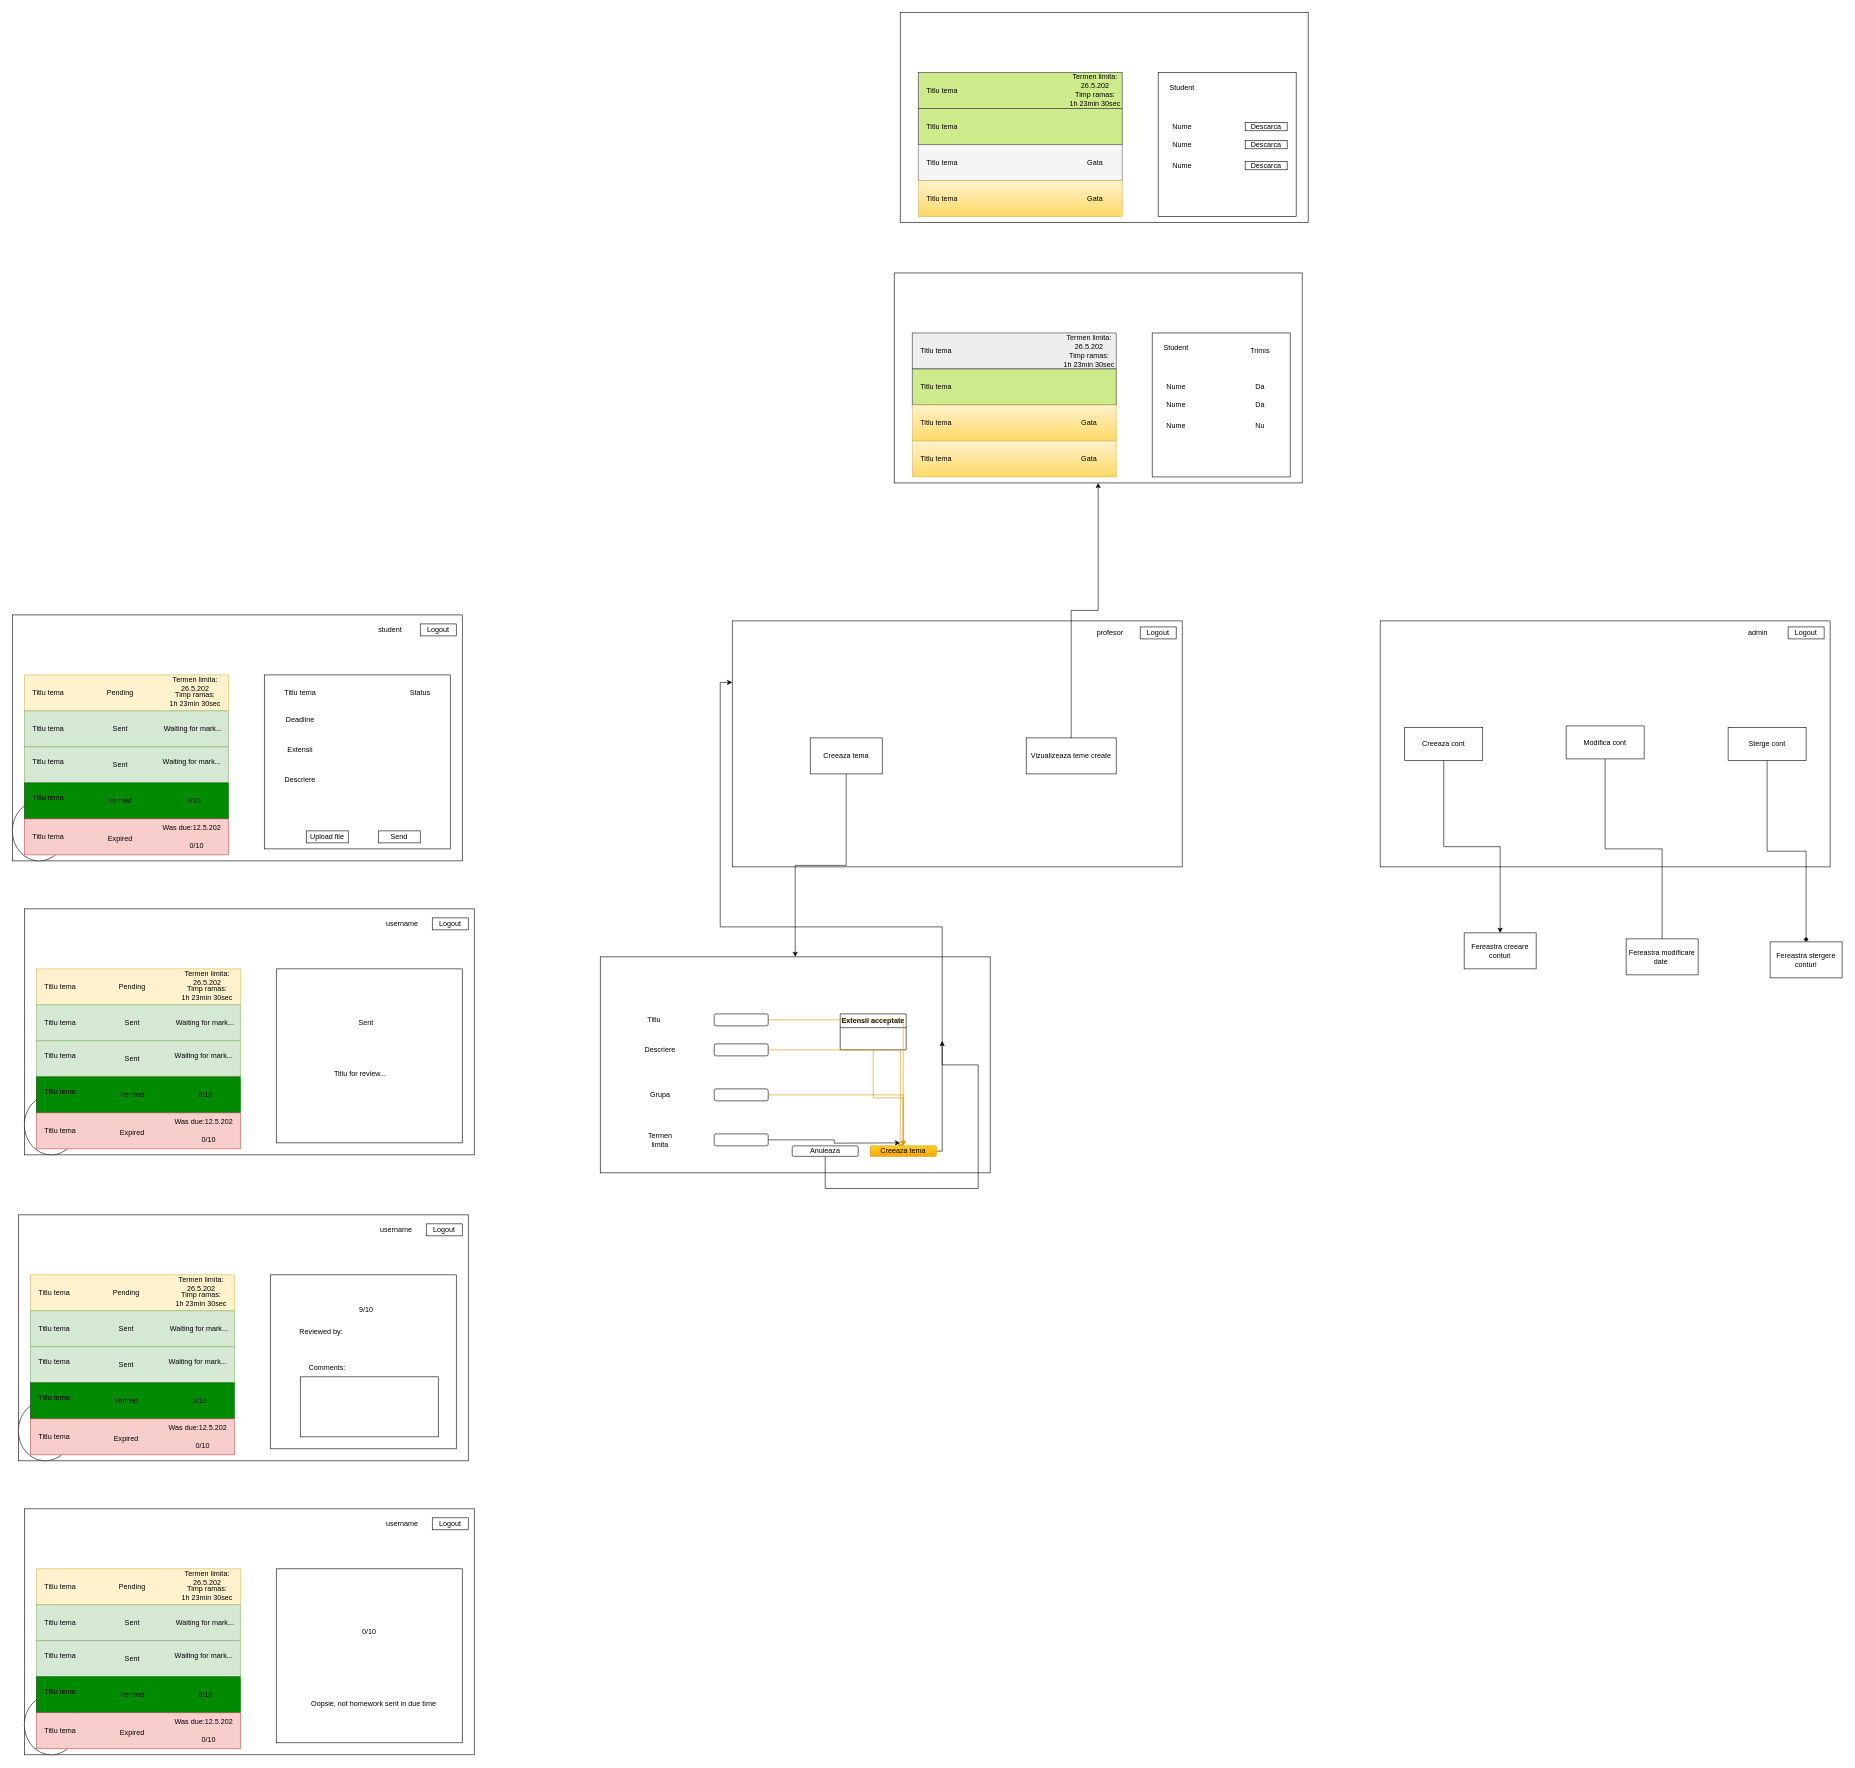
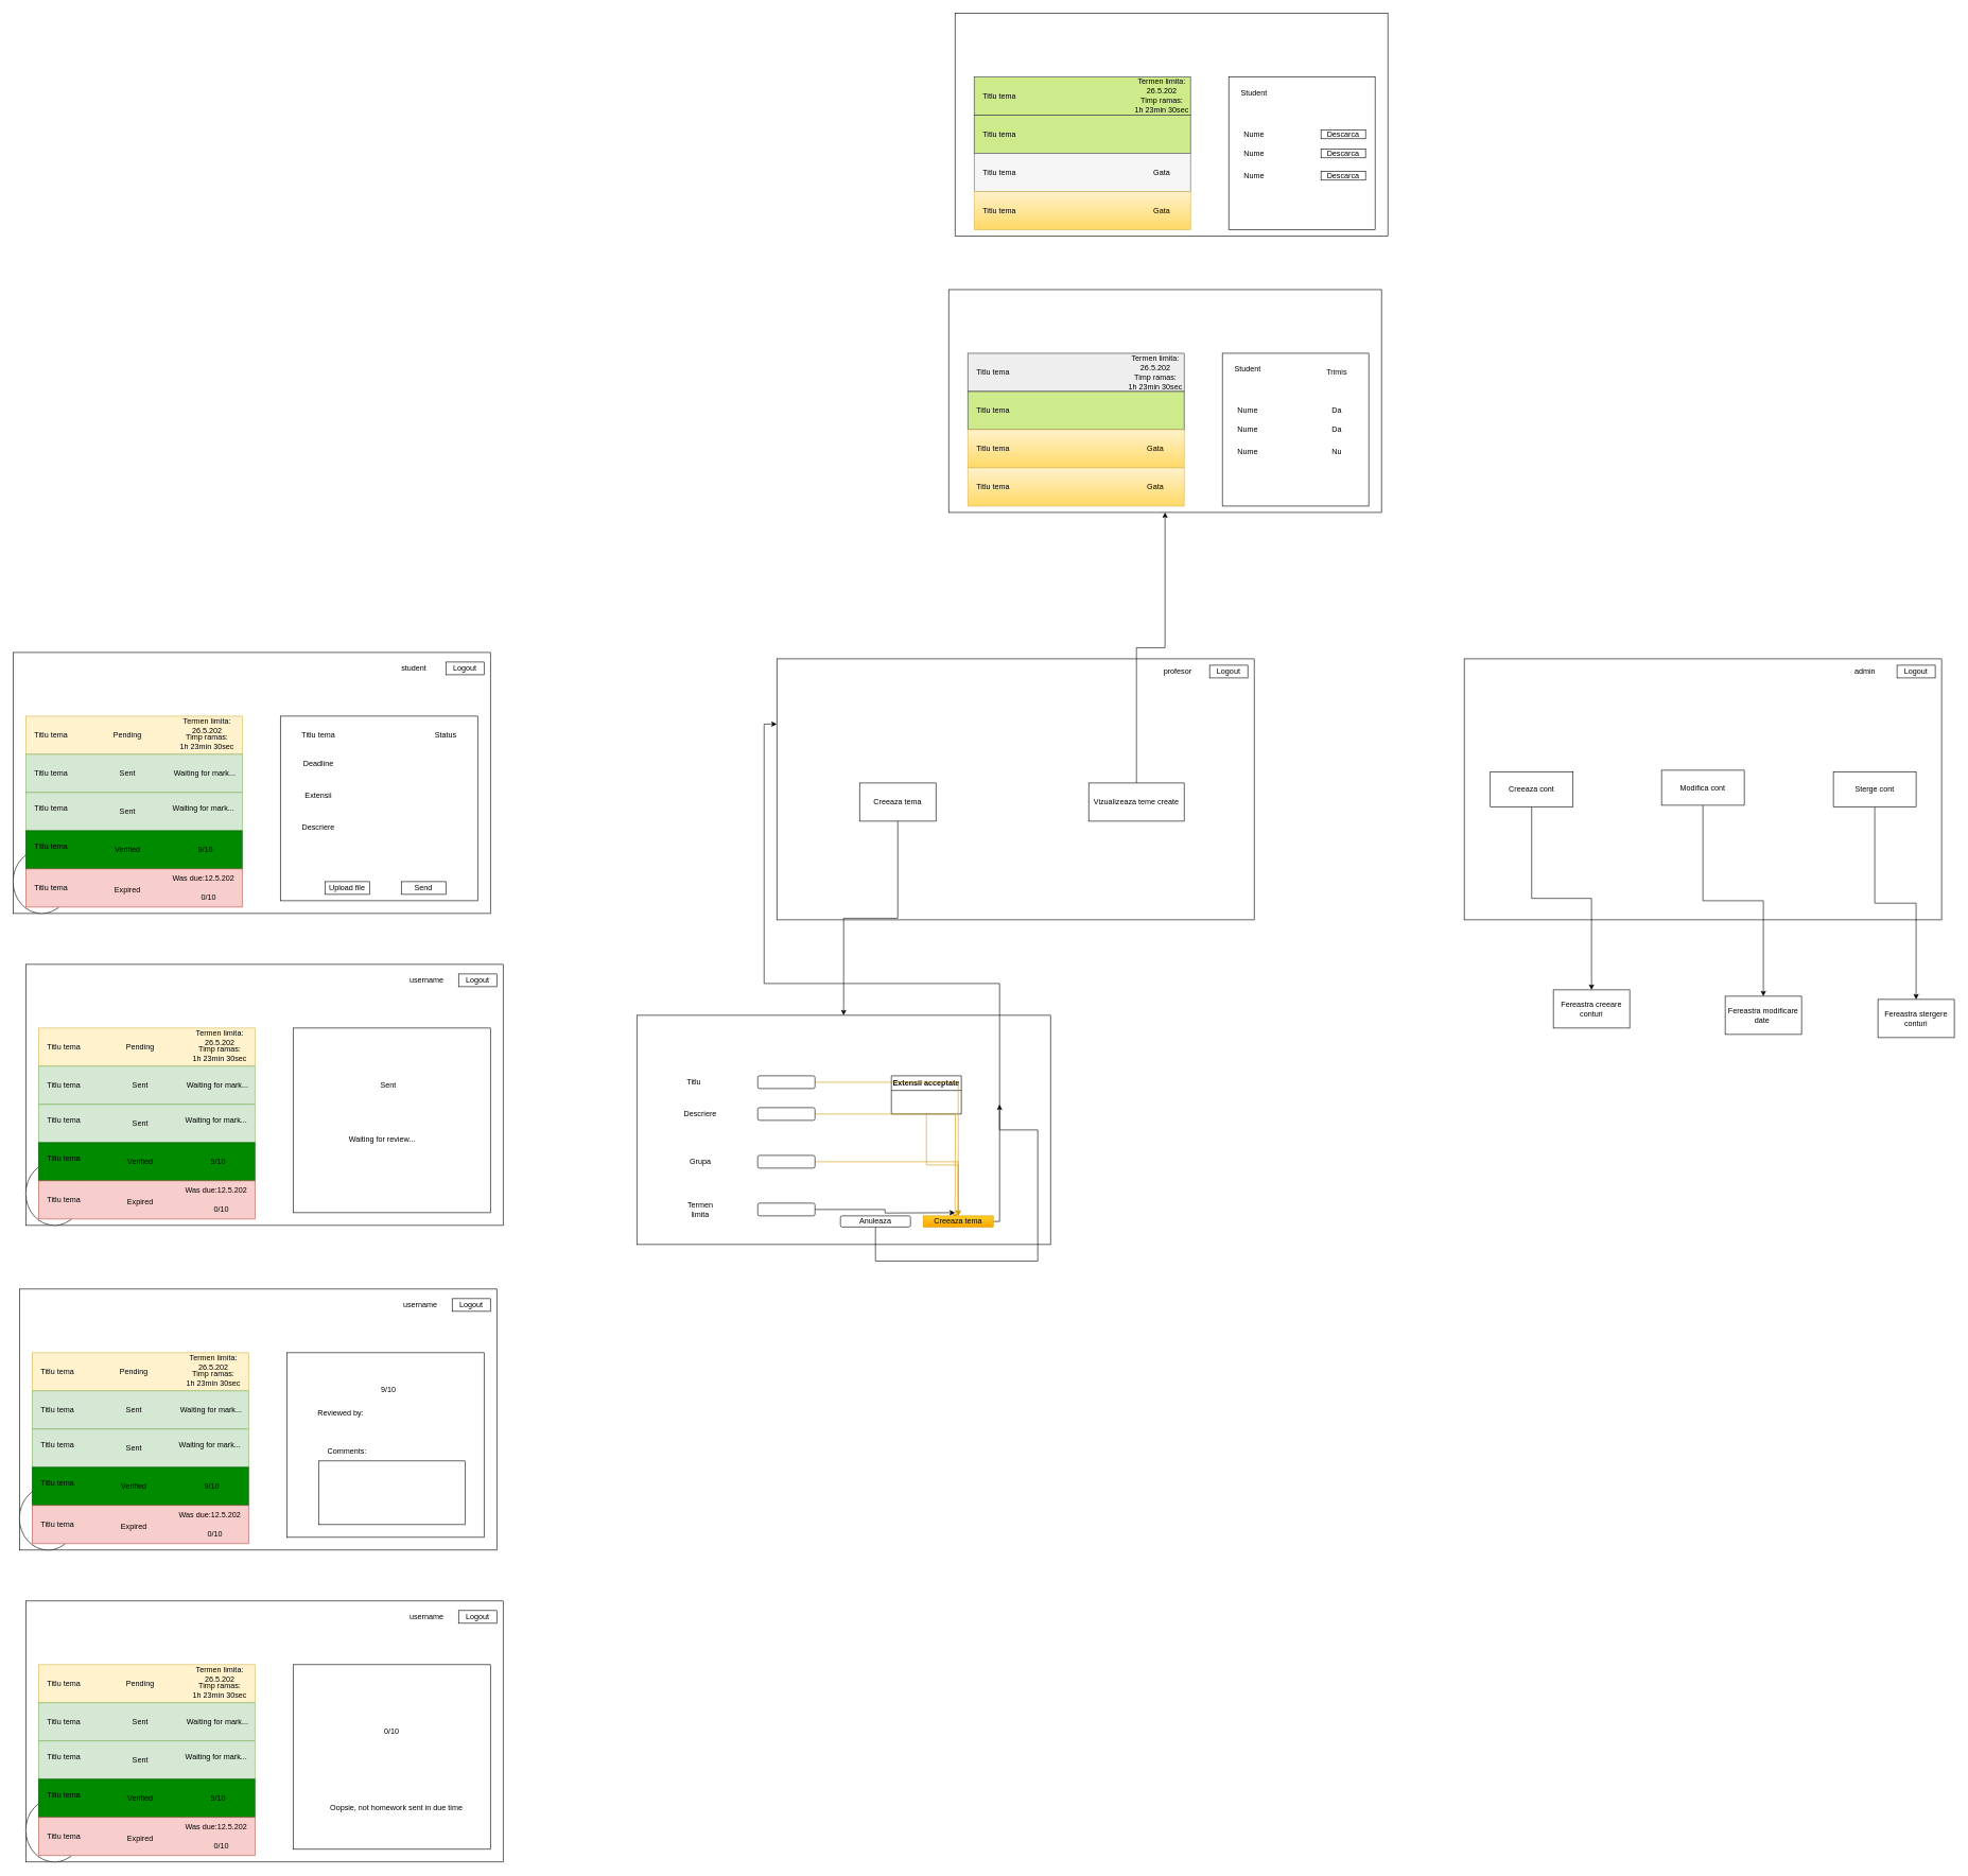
- <mxCell id="135" style="edgeStyle=orthogonalEdgeStyle;rounded=0;orthogonalLoop=1;jettySize=auto;html=1;endArrow=none;" edge="1" parent="1" source="136" target="137"><mxGeometry relative="1" as="geometry"><mxPoint x="2770" y="1594" as="targetPoint" /></mxGeometry></mxCell>
+ <mxCell id="135" style="edgeStyle=orthogonalEdgeStyle;rounded=0;orthogonalLoop=1;jettySize=auto;html=1;" edge="1" parent="1" source="136" target="137"><mxGeometry relative="1" as="geometry"><mxPoint x="2770" y="1594" as="targetPoint" /></mxGeometry></mxCell>
- <mxCell id="133" style="edgeStyle=orthogonalEdgeStyle;rounded=0;orthogonalLoop=1;jettySize=auto;html=1;entryX=0.5;entryY=0;entryDx=0;entryDy=0;endArrow=diamond;" edge="1" parent="1" source="134" target="138"><mxGeometry relative="1" as="geometry" /></mxCell>
+ <mxCell id="133" style="edgeStyle=orthogonalEdgeStyle;rounded=0;orthogonalLoop=1;jettySize=auto;html=1;entryX=0.5;entryY=0;entryDx=0;entryDy=0;" edge="1" parent="1" source="134" target="138"><mxGeometry relative="1" as="geometry" /></mxCell>
- <mxCell id="64" value="Titlu for review..." style="text;html=1;strokeColor=none;fillColor=none;align=center;verticalAlign=middle;whiteSpace=wrap;rounded=0;" vertex="1" parent="1"><mxGeometry x="525" y="1774" width="150" height="30" as="geometry" /></mxCell>
+ <mxCell id="64" value="Waiting for review..." style="text;html=1;strokeColor=none;fillColor=none;align=center;verticalAlign=middle;whiteSpace=wrap;rounded=0;" vertex="1" parent="1"><mxGeometry x="525" y="1774" width="150" height="30" as="geometry" /></mxCell>
